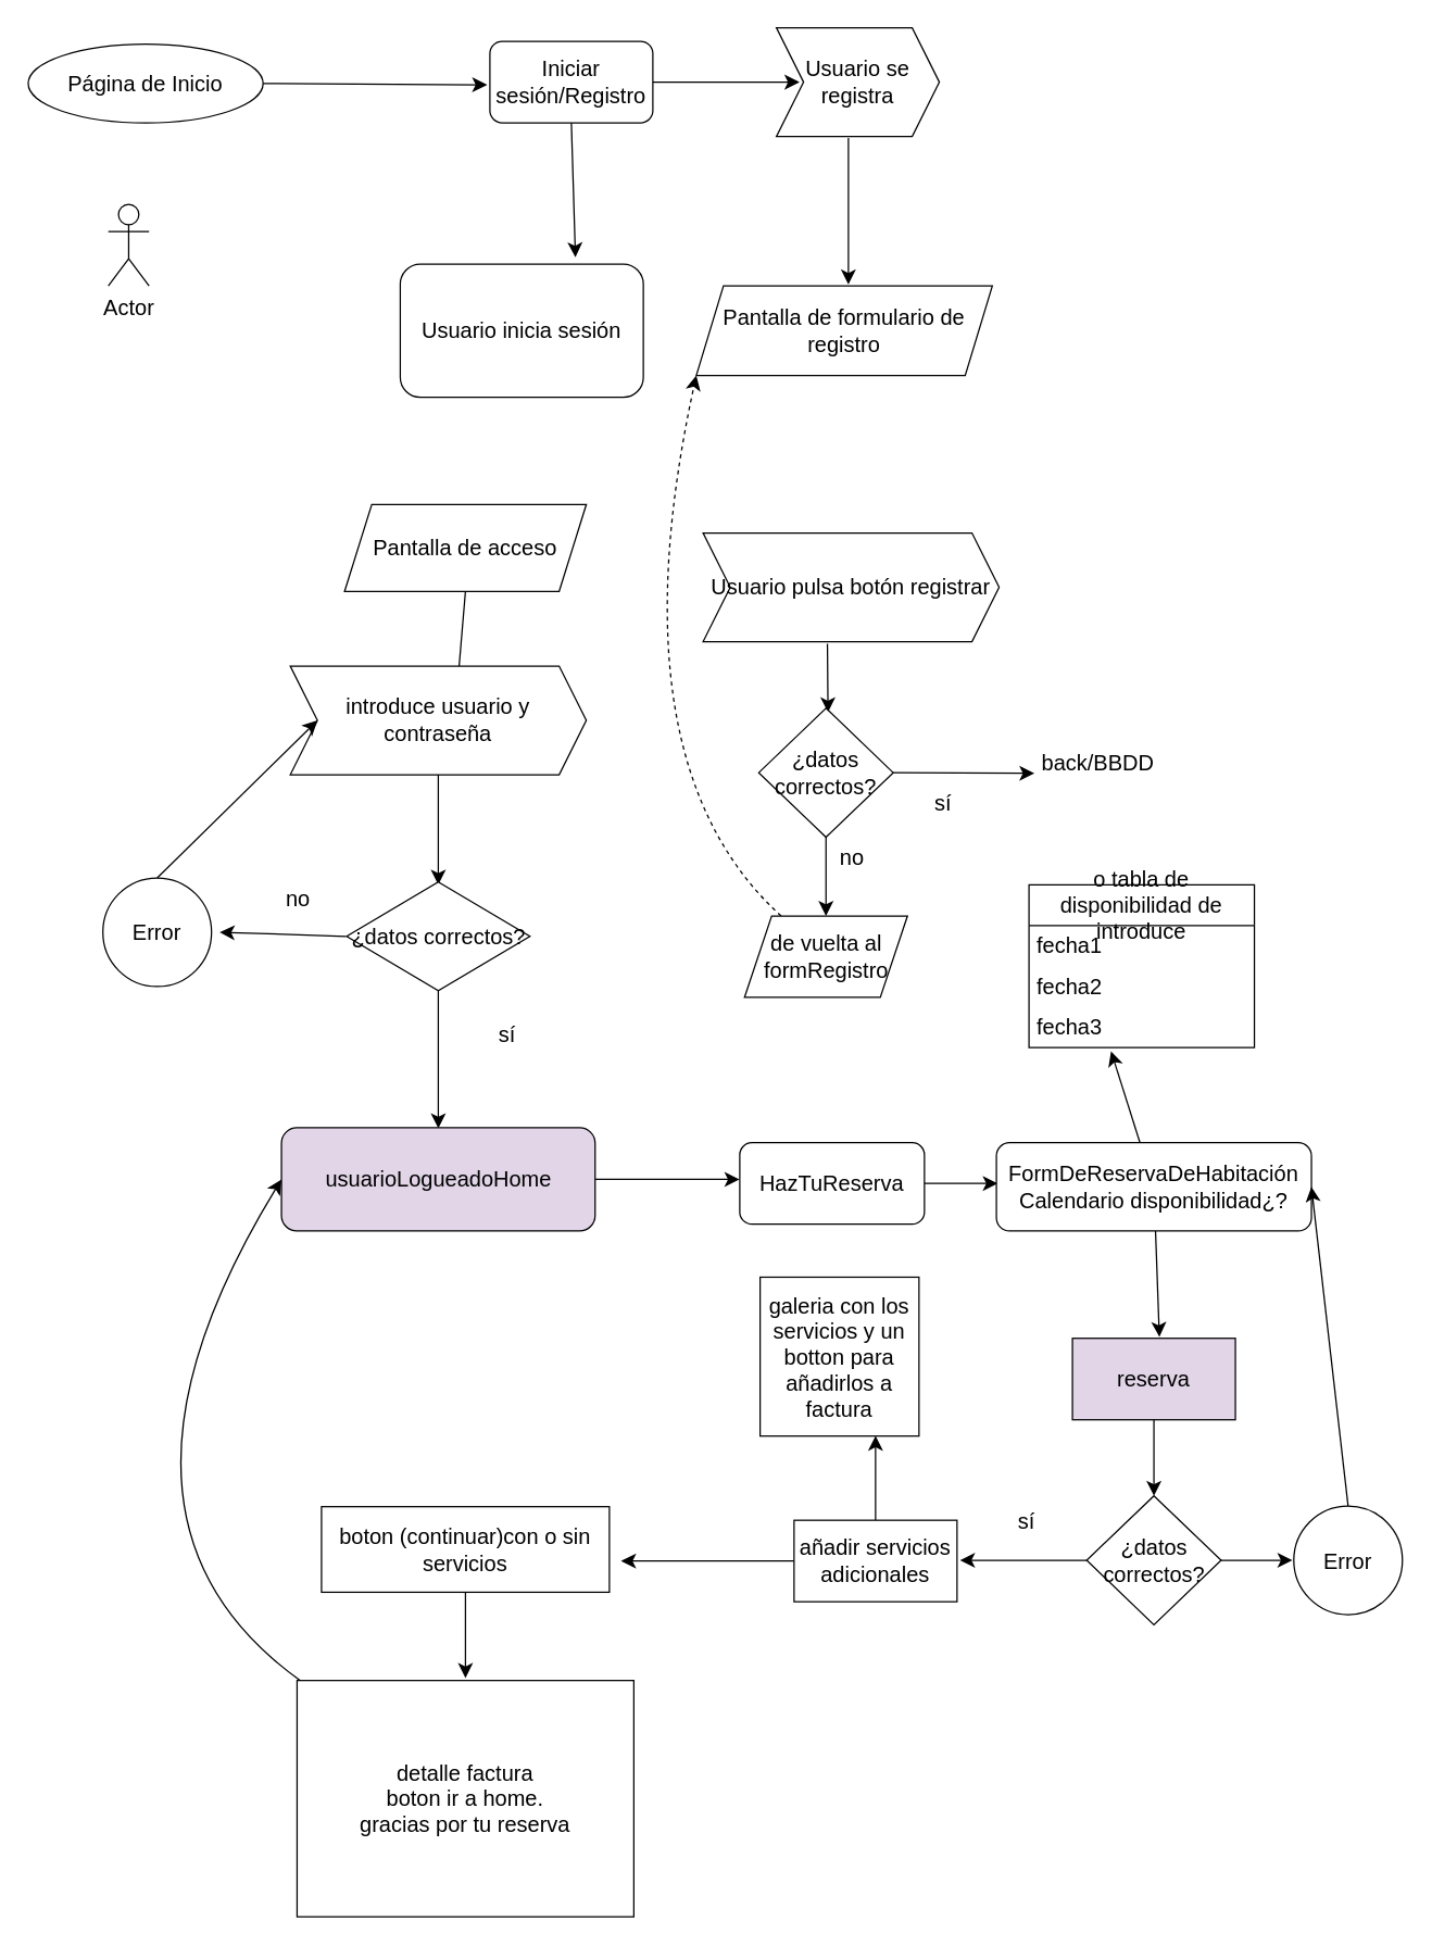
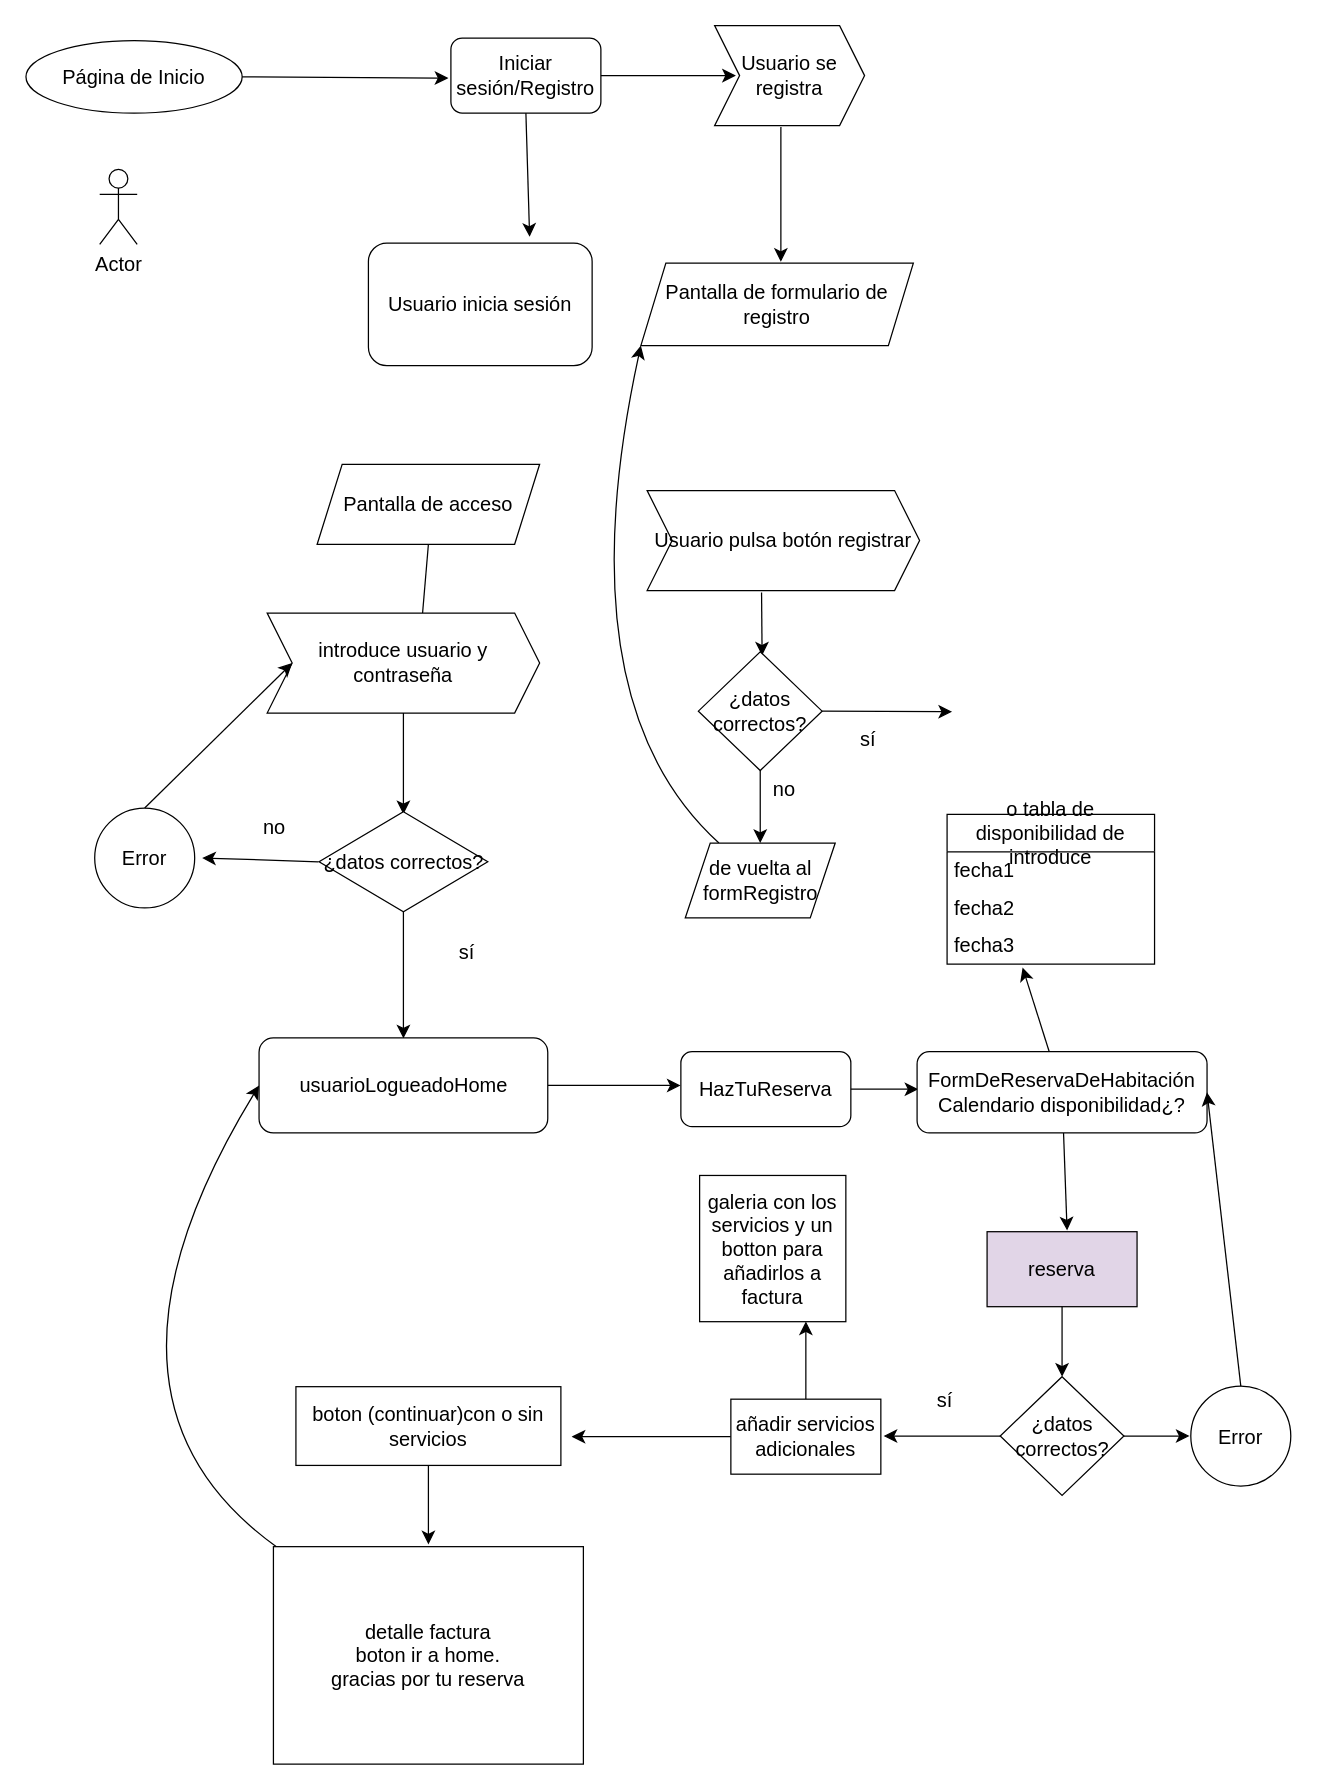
- <mxCell id="2" value="Actor" style="shape=umlActor;verticalLabelPosition=bottom;verticalAlign=top;html=1;outlineConnect=0;fontSize=16;" vertex="1" parent="1"><mxGeometry x="79" y="150" width="30" height="60" as="geometry" /></mxCell>
+ <mxCell id="2" value="Actor" style="shape=umlActor;verticalLabelPosition=bottom;verticalAlign=top;html=1;outlineConnect=0;fontSize=16;" vertex="1" parent="1"><mxGeometry x="79" y="135" width="30" height="60" as="geometry" /></mxCell>
- <mxCell id="22" style="edgeStyle=none;curved=1;rounded=0;orthogonalLoop=1;jettySize=auto;html=1;entryX=0;entryY=1;entryDx=0;entryDy=0;fontSize=12;startSize=8;endSize=8;dashed=1;" edge="1" parent="1" source="23" target="9"><mxGeometry relative="1" as="geometry"><Array as="points"><mxPoint x="450" y="561" /></Array></mxGeometry></mxCell>
+ <mxCell id="22" style="edgeStyle=none;curved=1;rounded=0;orthogonalLoop=1;jettySize=auto;html=1;entryX=0;entryY=1;entryDx=0;entryDy=0;fontSize=12;startSize=8;endSize=8;" edge="1" parent="1" source="23" target="9"><mxGeometry relative="1" as="geometry"><Array as="points"><mxPoint x="450" y="561" /></Array></mxGeometry></mxCell>
- <mxCell id="20" value="back/BBDD" style="text;html=1;strokeColor=none;fillColor=none;align=center;verticalAlign=middle;whiteSpace=wrap;rounded=0;fontSize=16;" vertex="1" parent="1"><mxGeometry x="778" y="546" width="60" height="30" as="geometry" /></mxCell>
- <mxCell id="34" value="usuarioLogueadoHome" style="rounded=1;whiteSpace=wrap;html=1;fontSize=16;fillColor=#e1d5e7;" vertex="1" parent="1"><mxGeometry x="206.5" y="830" width="231" height="76" as="geometry" /></mxCell>
+ <mxCell id="34" value="usuarioLogueadoHome" style="rounded=1;whiteSpace=wrap;html=1;fontSize=16;" vertex="1" parent="1"><mxGeometry x="206.5" y="830" width="231" height="76" as="geometry" /></mxCell>
